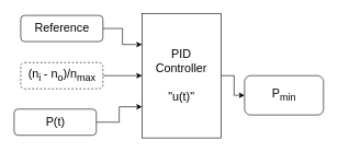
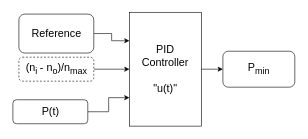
- <mxCell id="3" value="&lt;font style=&quot;font-size: 18px&quot;&gt;Reference&lt;/font&gt;" style="rounded=1;whiteSpace=wrap;html=1;" parent="1" vertex="1"><mxGeometry x="30.5" y="23" width="125" height="40" as="geometry" /></mxCell>
+ <mxCell id="3" value="&lt;font style=&quot;font-size: 18px&quot;&gt;Reference&lt;/font&gt;" style="rounded=1;whiteSpace=wrap;html=1;" parent="1" vertex="1"><mxGeometry x="30.5" y="23" width="125" height="65" as="geometry" /></mxCell>
- <mxCell id="8" value="&lt;font style=&quot;font-size: 18px&quot;&gt;P&lt;sub&gt;min&lt;/sub&gt;&lt;/font&gt;" style="rounded=1;whiteSpace=wrap;html=1;" parent="1" vertex="1"><mxGeometry x="371" y="115" width="120" height="60" as="geometry" /></mxCell>
+ <mxCell id="8" value="&lt;font style=&quot;font-size: 18px&quot;&gt;P&lt;sub&gt;min&lt;/sub&gt;&lt;/font&gt;" style="rounded=1;whiteSpace=wrap;html=1;" parent="1" vertex="1"><mxGeometry x="371" y="85" width="120" height="60" as="geometry" /></mxCell>
